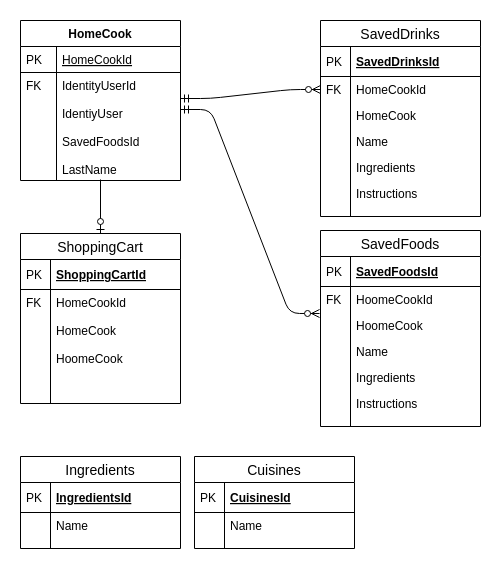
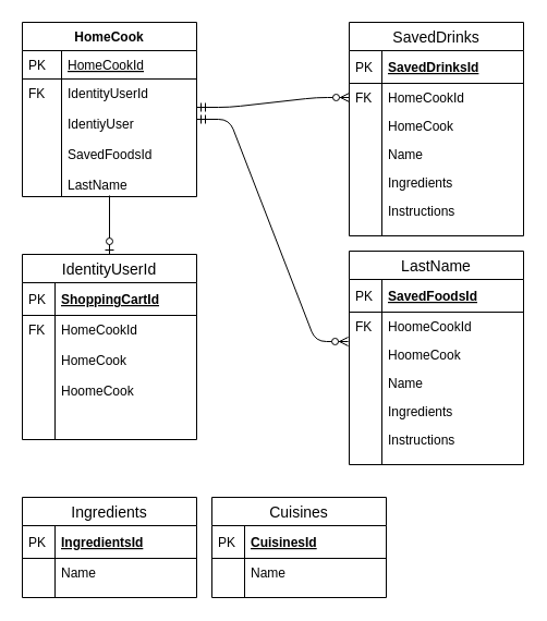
- <mxCell id="41" value="SavedFoods" style="swimlane;fontStyle=0;childLayout=stackLayout;horizontal=1;startSize=26;horizontalStack=0;resizeParent=1;resizeParentMax=0;resizeLast=0;collapsible=1;marginBottom=0;align=center;fontSize=14;" vertex="1" parent="1"><mxGeometry x="320" y="230" width="160" height="196" as="geometry" /></mxCell>
+ <mxCell id="41" value="LastName" style="swimlane;fontStyle=0;childLayout=stackLayout;horizontal=1;startSize=26;horizontalStack=0;resizeParent=1;resizeParentMax=0;resizeLast=0;collapsible=1;marginBottom=0;align=center;fontSize=14;" vertex="1" parent="1"><mxGeometry x="320" y="230" width="160" height="196" as="geometry" /></mxCell>
- <mxCell id="22" value="ShoppingCart" style="swimlane;fontStyle=0;childLayout=stackLayout;horizontal=1;startSize=26;horizontalStack=0;resizeParent=1;resizeParentMax=0;resizeLast=0;collapsible=1;marginBottom=0;align=center;fontSize=14;" vertex="1" parent="1"><mxGeometry x="20" y="233" width="160" height="170" as="geometry" /></mxCell>
+ <mxCell id="22" value="IdentityUserId" style="swimlane;fontStyle=0;childLayout=stackLayout;horizontal=1;startSize=26;horizontalStack=0;resizeParent=1;resizeParentMax=0;resizeLast=0;collapsible=1;marginBottom=0;align=center;fontSize=14;" vertex="1" parent="1"><mxGeometry x="20" y="233" width="160" height="170" as="geometry" /></mxCell>
